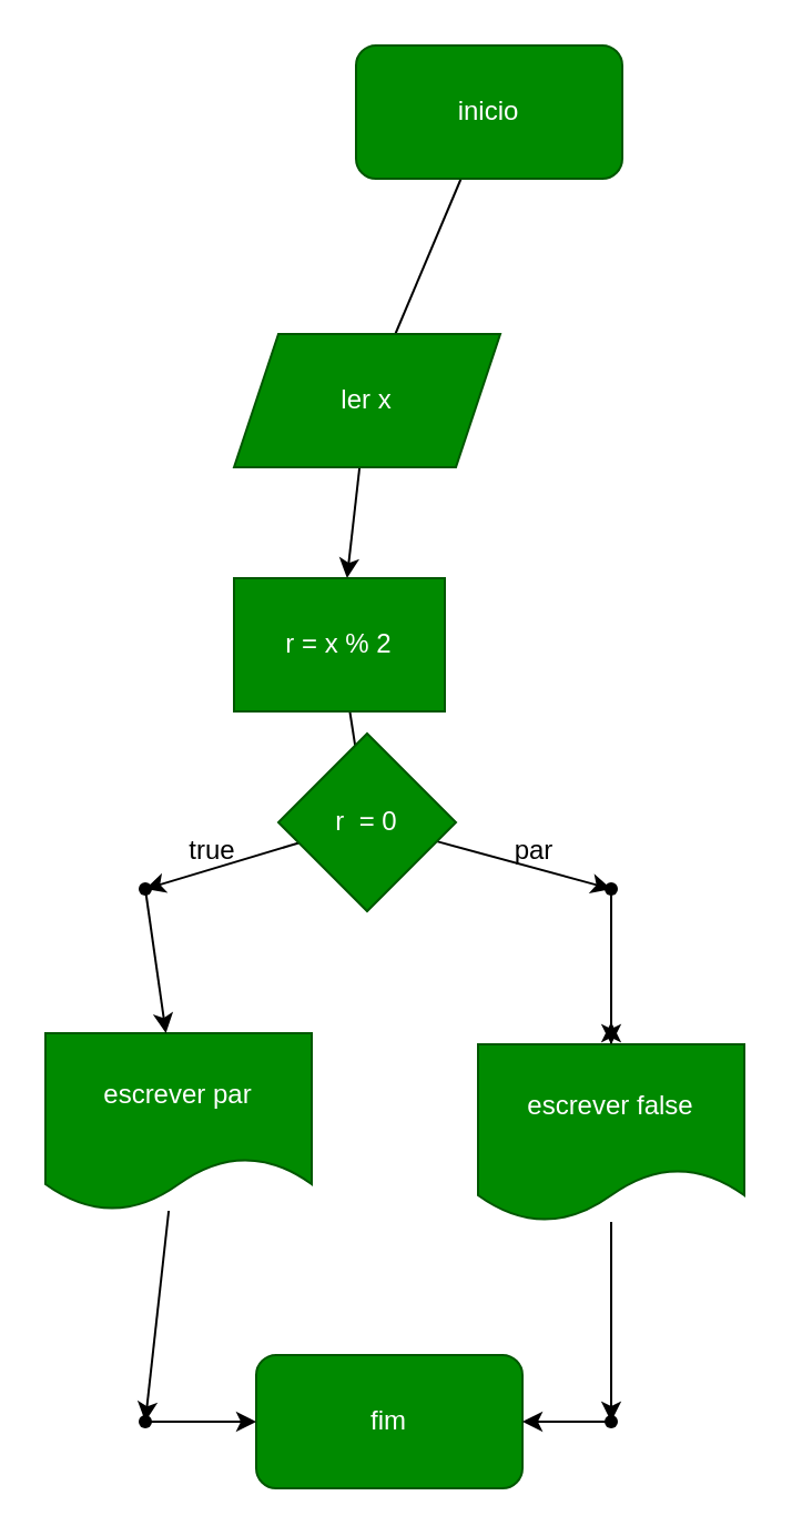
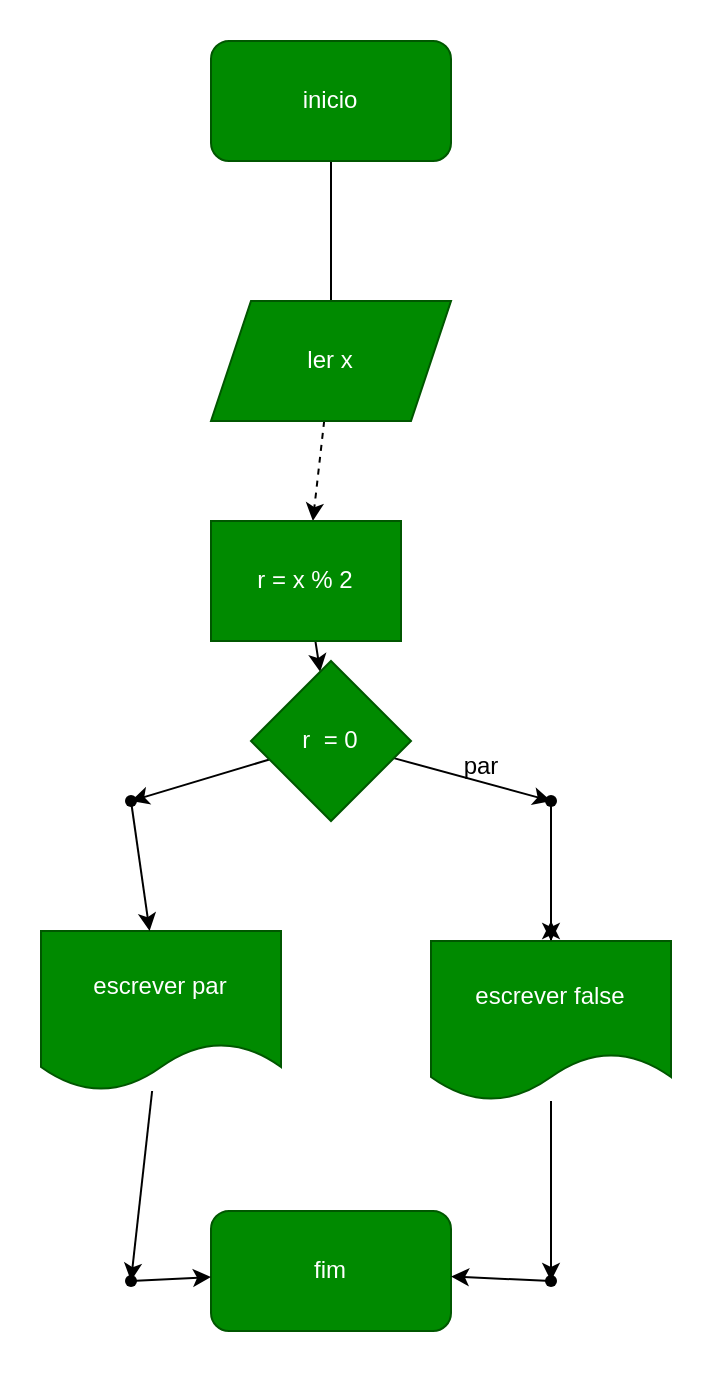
- <mxCell id="3" value="inicio" style="rounded=1;whiteSpace=wrap;html=1;fillColor=#008a00;fontColor=#ffffff;strokeColor=#005700;" parent="1" vertex="1"><mxGeometry x="160" y="20" width="120" height="60" as="geometry" /></mxCell>
+ <mxCell id="3" value="inicio" style="rounded=1;whiteSpace=wrap;html=1;fillColor=#008a00;fontColor=#ffffff;strokeColor=#005700;" parent="1" vertex="1"><mxGeometry x="105" y="20" width="120" height="60" as="geometry" /></mxCell>
- <mxCell id="5" value="" style="edgeStyle=none;html=1;rounded=0;" parent="1" source="6" target="8" edge="1"><mxGeometry relative="1" as="geometry" /></mxCell>
+ <mxCell id="5" value="" style="edgeStyle=none;html=1;rounded=0;dashed=1;" parent="1" source="6" target="8" edge="1"><mxGeometry relative="1" as="geometry" /></mxCell>
- <mxCell id="7" value="" style="edgeStyle=none;html=1;rounded=0;endArrow=none;" parent="1" source="8" target="11" edge="1"><mxGeometry relative="1" as="geometry" /></mxCell>
+ <mxCell id="7" value="" style="edgeStyle=none;html=1;rounded=0;" parent="1" source="8" target="11" edge="1"><mxGeometry relative="1" as="geometry" /></mxCell>
- <mxCell id="25" value="true" style="text;html=1;align=center;verticalAlign=middle;resizable=0;points=[];autosize=1;strokeColor=none;fillColor=none;" parent="1" vertex="1"><mxGeometry x="75" y="368" width="40" height="30" as="geometry" /></mxCell>
- <mxCell id="4" value="fim" style="rounded=1;whiteSpace=wrap;html=1;fillColor=#008a00;strokeColor=#005700;fontColor=#ffffff;" parent="1" vertex="1"><mxGeometry x="115" y="610" width="120" height="60" as="geometry" /></mxCell>
+ <mxCell id="4" value="fim" style="rounded=1;whiteSpace=wrap;html=1;fillColor=#008a00;strokeColor=#005700;fontColor=#ffffff;" parent="1" vertex="1"><mxGeometry x="105" y="605" width="120" height="60" as="geometry" /></mxCell>
